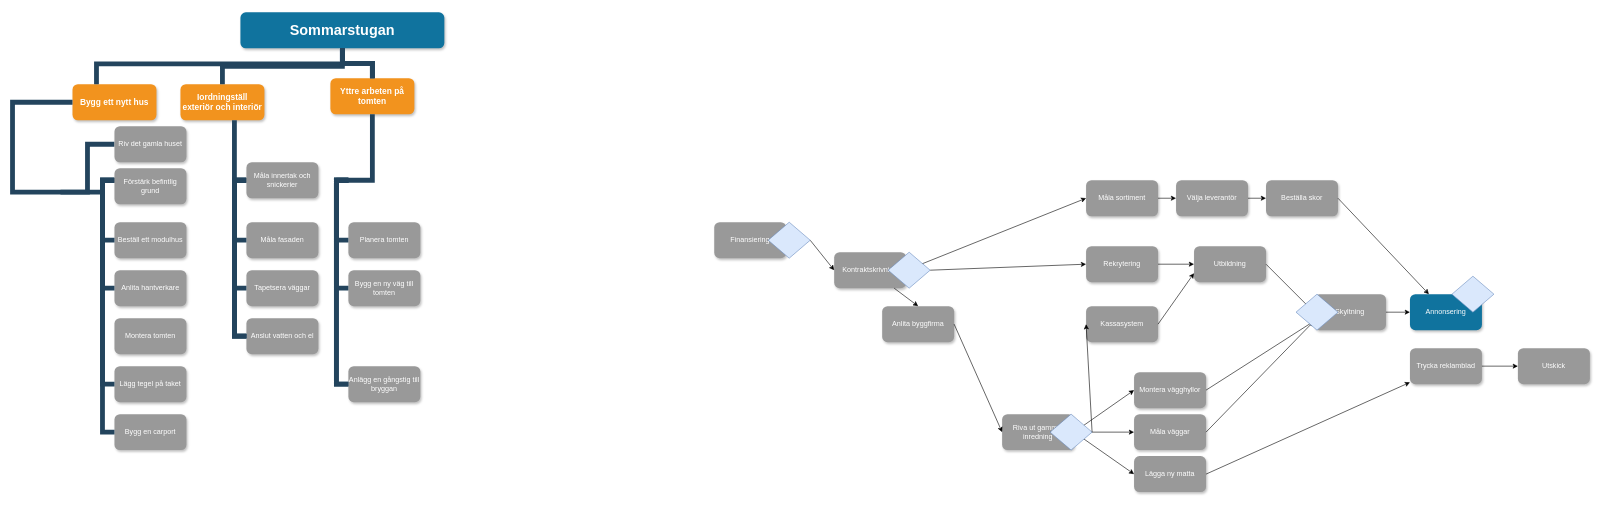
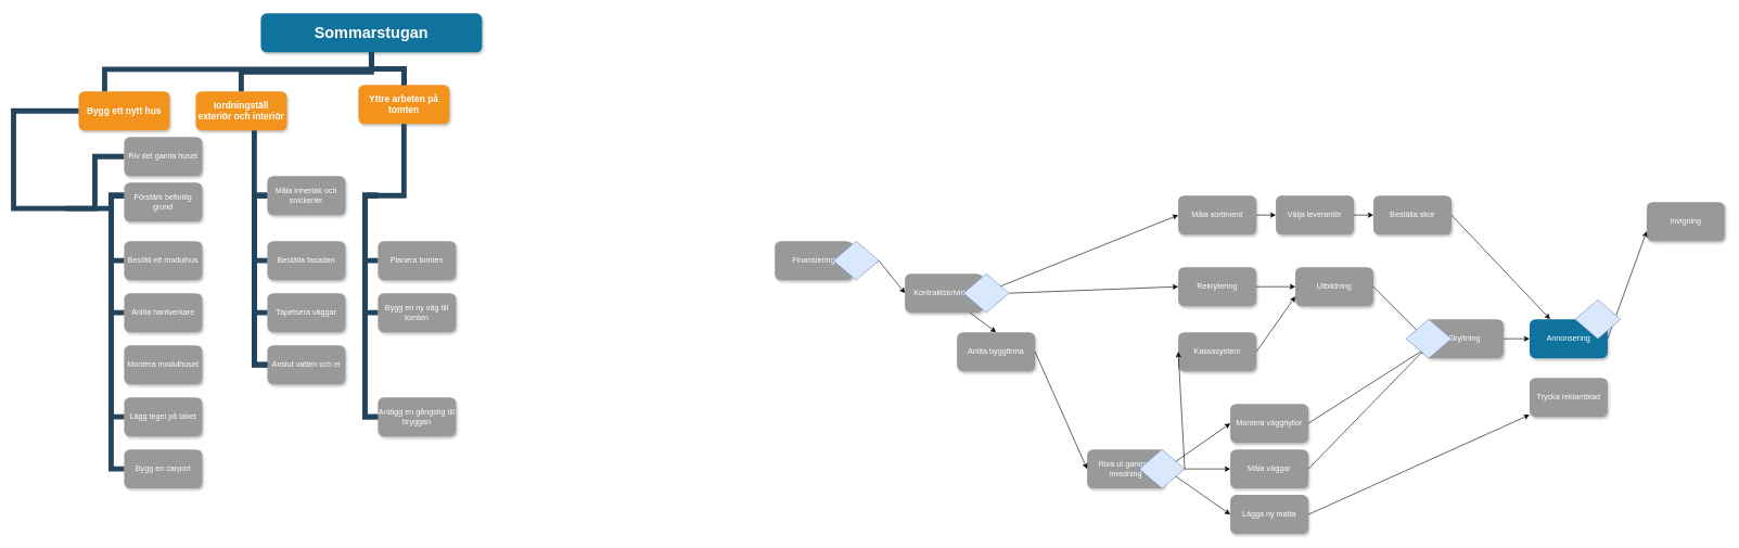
+ <mxCell id="53" value="Invigning" style="whiteSpace=wrap;rounded=1;fillColor=#999999;strokeColor=none;shadow=1;fontColor=#FFFFFF;fontStyle=0" vertex="1" parent="1"><mxGeometry x="2530" y="310" width="120" height="60" as="geometry" /></mxCell>
- <mxCell id="16" value="Måla fasaden" style="whiteSpace=wrap;rounded=1;fillColor=#999999;strokeColor=none;shadow=1;fontColor=#FFFFFF;fontStyle=0" parent="1" vertex="1"><mxGeometry x="410" y="370" width="120" height="60" as="geometry" /></mxCell>
+ <mxCell id="16" value="Beställa fasaden" style="whiteSpace=wrap;rounded=1;fillColor=#999999;strokeColor=none;shadow=1;fontColor=#FFFFFF;fontStyle=0" parent="1" vertex="1"><mxGeometry x="410" y="370" width="120" height="60" as="geometry" /></mxCell>
+ <mxCell id="64" value="" style="endArrow=classic;html=1;rounded=0;exitX=1;exitY=0.5;exitDx=0;exitDy=0;entryX=0;entryY=0.75;entryDx=0;entryDy=0;" edge="1" parent="1" source="50" target="53"><mxGeometry width="50" height="50" relative="1" as="geometry"><mxPoint x="1760" y="660" as="sourcePoint" /><mxPoint x="1920" y="660" as="targetPoint" /></mxGeometry></mxCell>
- <mxCell id="8" value="Montera tomten" style="whiteSpace=wrap;rounded=1;fillColor=#999999;strokeColor=none;shadow=1;fontColor=#FFFFFF;fontStyle=0" parent="1" vertex="1"><mxGeometry x="190" y="530" width="120" height="60" as="geometry" /></mxCell>
+ <mxCell id="8" value="Montera modulhuset" style="whiteSpace=wrap;rounded=1;fillColor=#999999;strokeColor=none;shadow=1;fontColor=#FFFFFF;fontStyle=0" parent="1" vertex="1"><mxGeometry x="190" y="530" width="120" height="60" as="geometry" /></mxCell>
- <mxCell id="59" value="" style="endArrow=classic;html=1;rounded=0;exitX=1;exitY=0.5;exitDx=0;exitDy=0;" edge="1" parent="1" source="51" target="52"><mxGeometry width="50" height="50" relative="1" as="geometry"><mxPoint x="1730" y="400" as="sourcePoint" /><mxPoint x="1780" y="350" as="targetPoint" /></mxGeometry></mxCell>
- <mxCell id="52" value="Utskick" style="whiteSpace=wrap;rounded=1;fillColor=#999999;strokeColor=none;shadow=1;fontColor=#FFFFFF;fontStyle=0" vertex="1" parent="1"><mxGeometry x="2530" y="580" width="120" height="60" as="geometry" /></mxCell>
